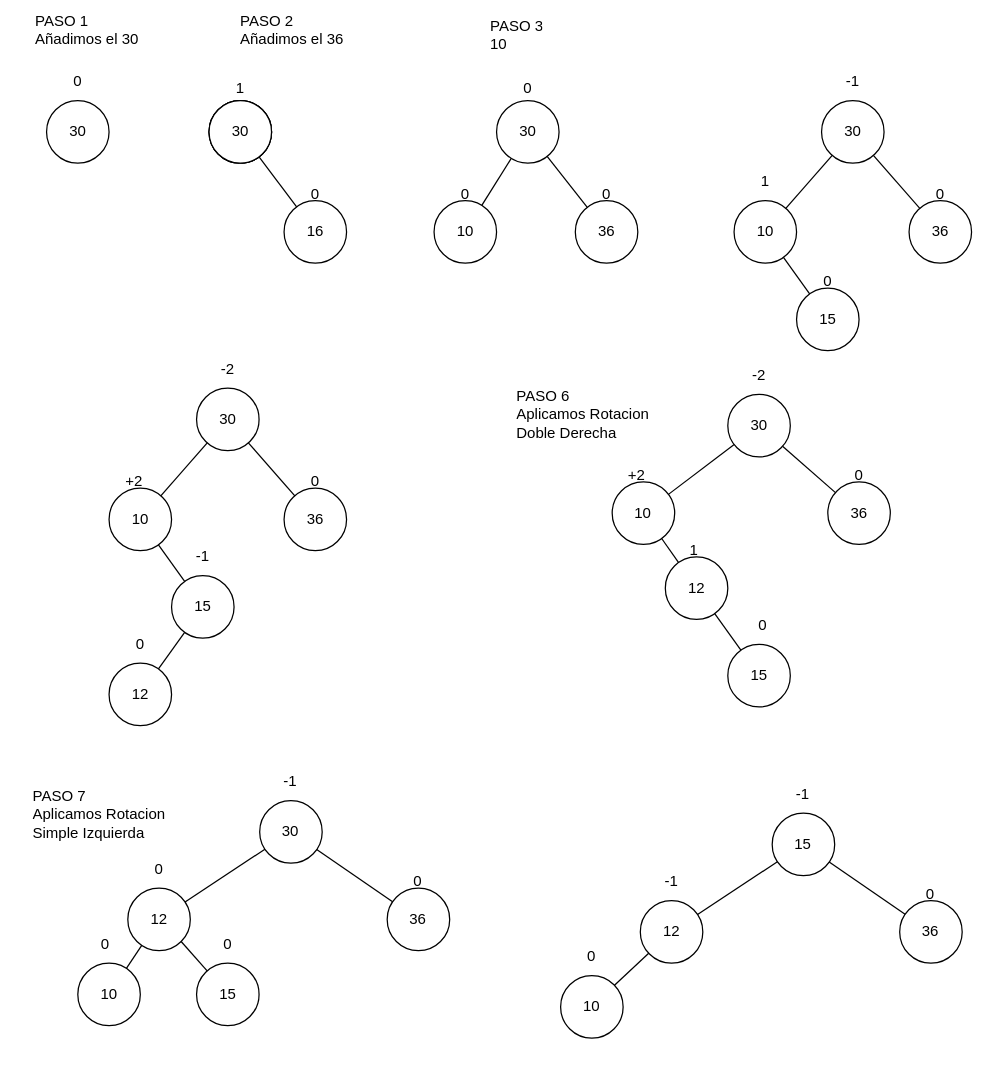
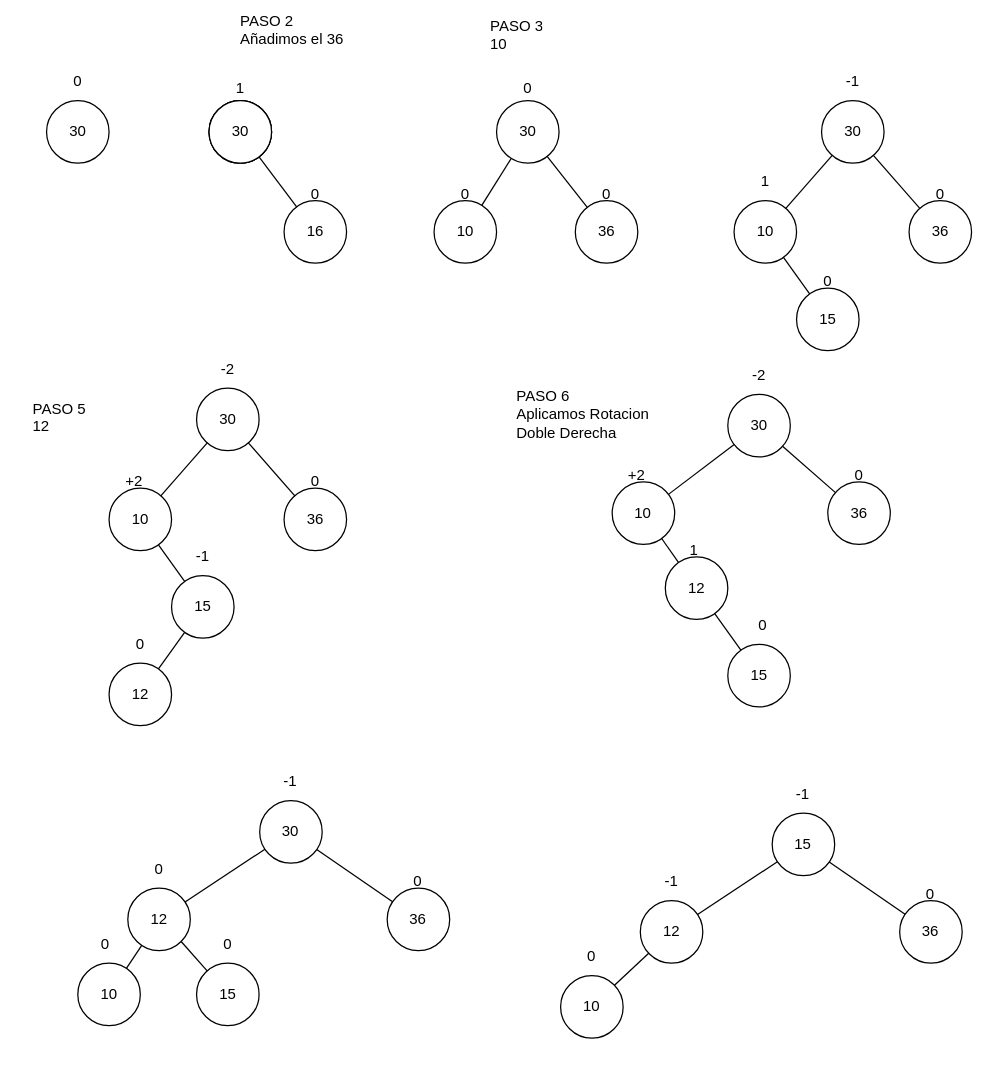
- <mxCell id="79" value="PASO 1&lt;div&gt;Añadimos el 30&lt;/div&gt;" style="text;html=1;spacing=5;spacingTop=-20;whiteSpace=wrap;overflow=hidden;rounded=0;" vertex="1" parent="1"><mxGeometry x="23" y="20" width="97.5" height="20" as="geometry" /></mxCell>
+ <mxCell id="82" value="PASO 5&lt;div&gt;12&lt;/div&gt;" style="text;html=1;spacing=5;spacingTop=-20;whiteSpace=wrap;overflow=hidden;rounded=0;" vertex="1" parent="1"><mxGeometry x="20.5" y="330" width="100" height="20" as="geometry" /></mxCell>
- <mxCell id="84" value="PASO 7&lt;div&gt;Aplicamos Rotacion Simple Izquierda&lt;/div&gt;" style="text;html=1;spacing=5;spacingTop=-20;whiteSpace=wrap;overflow=hidden;rounded=0;" vertex="1" parent="1"><mxGeometry x="20.5" y="640" width="126.25" height="40" as="geometry" /></mxCell>
